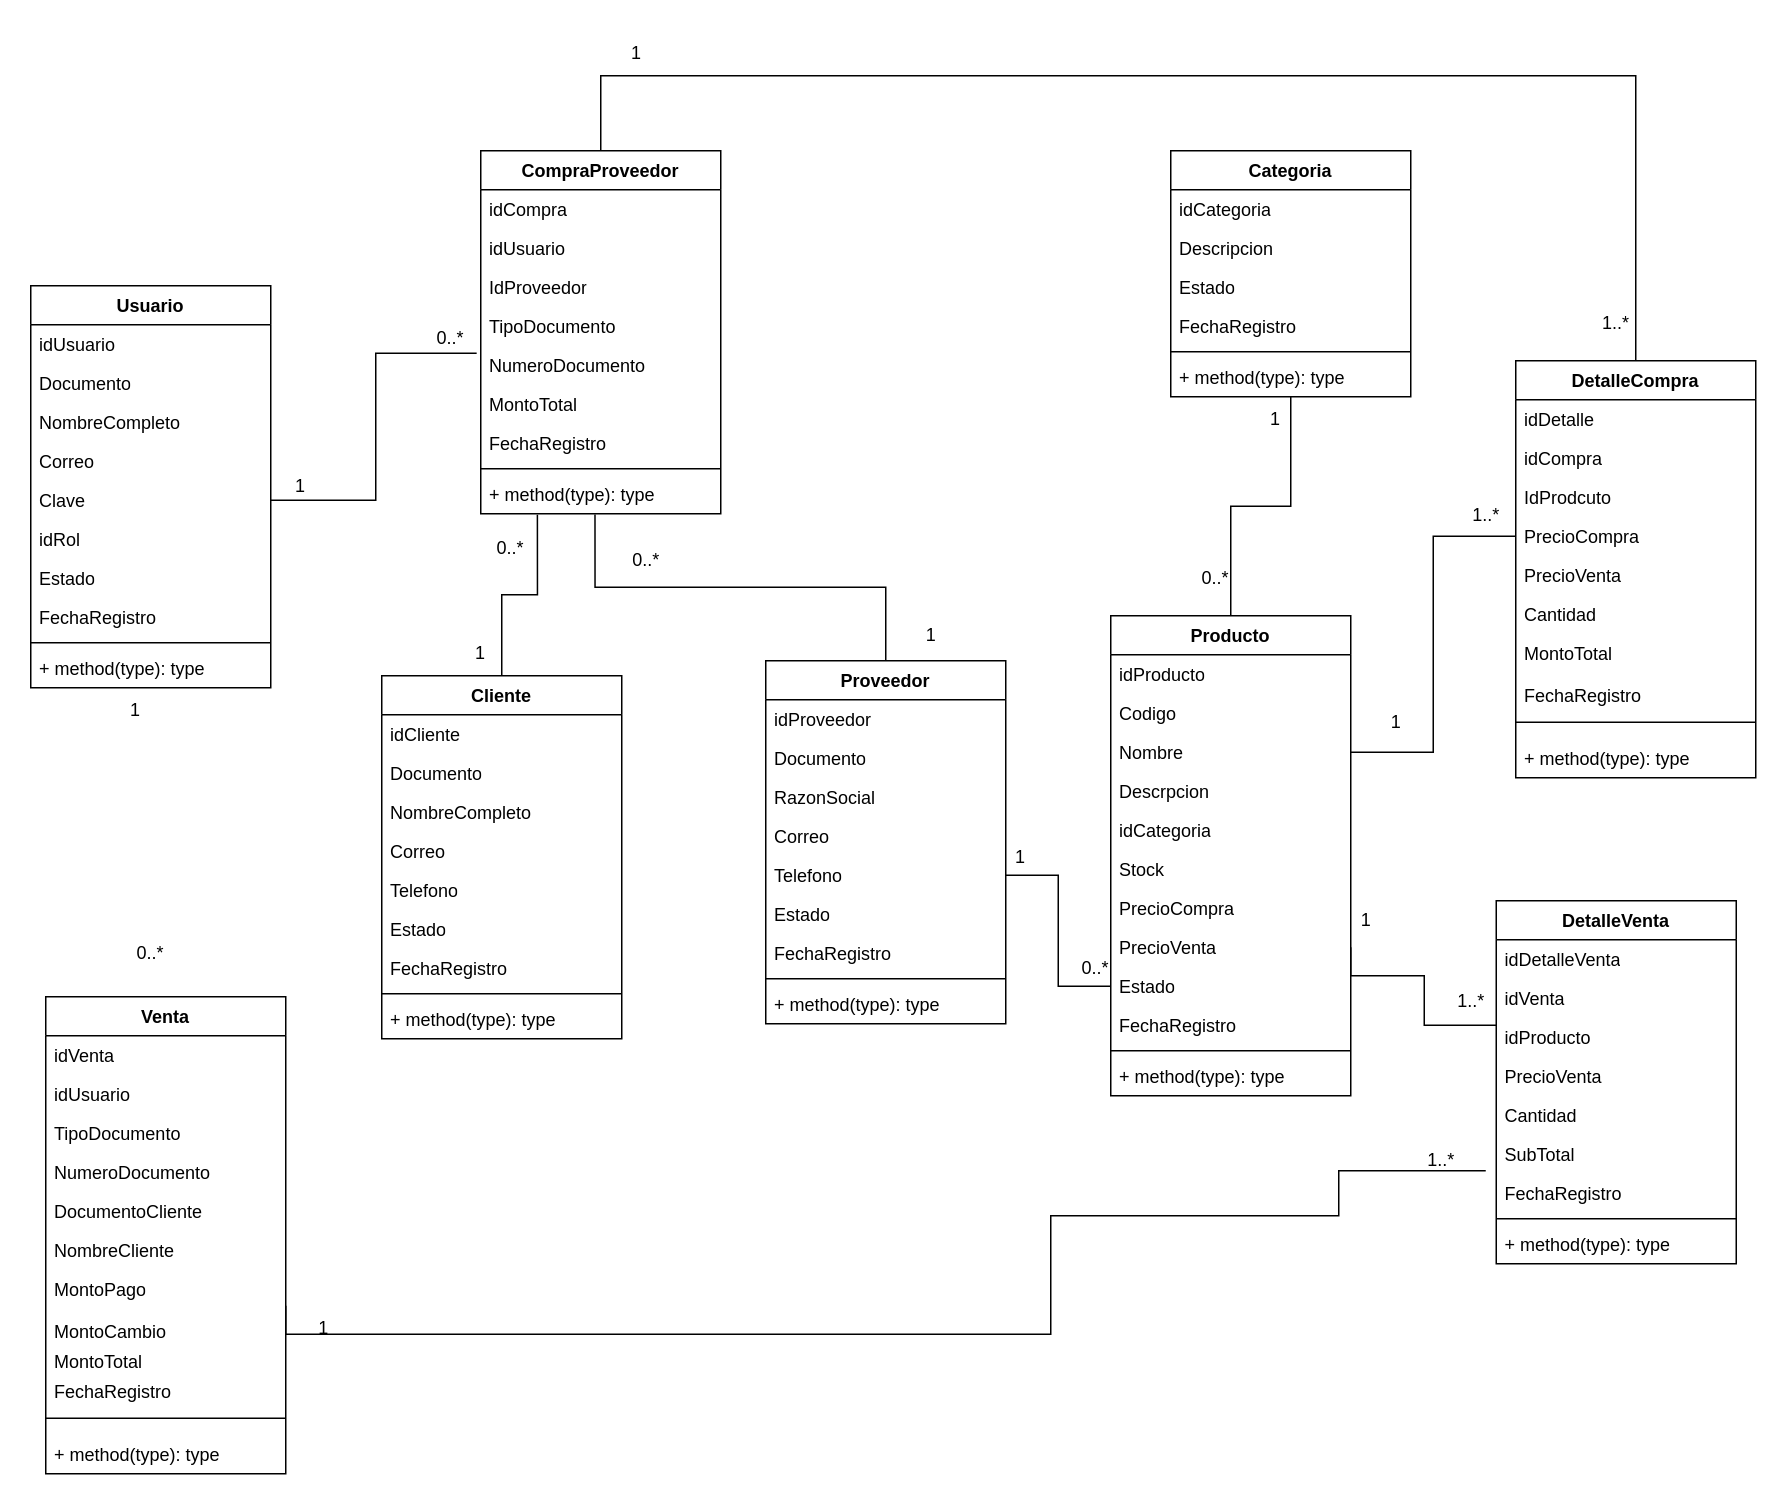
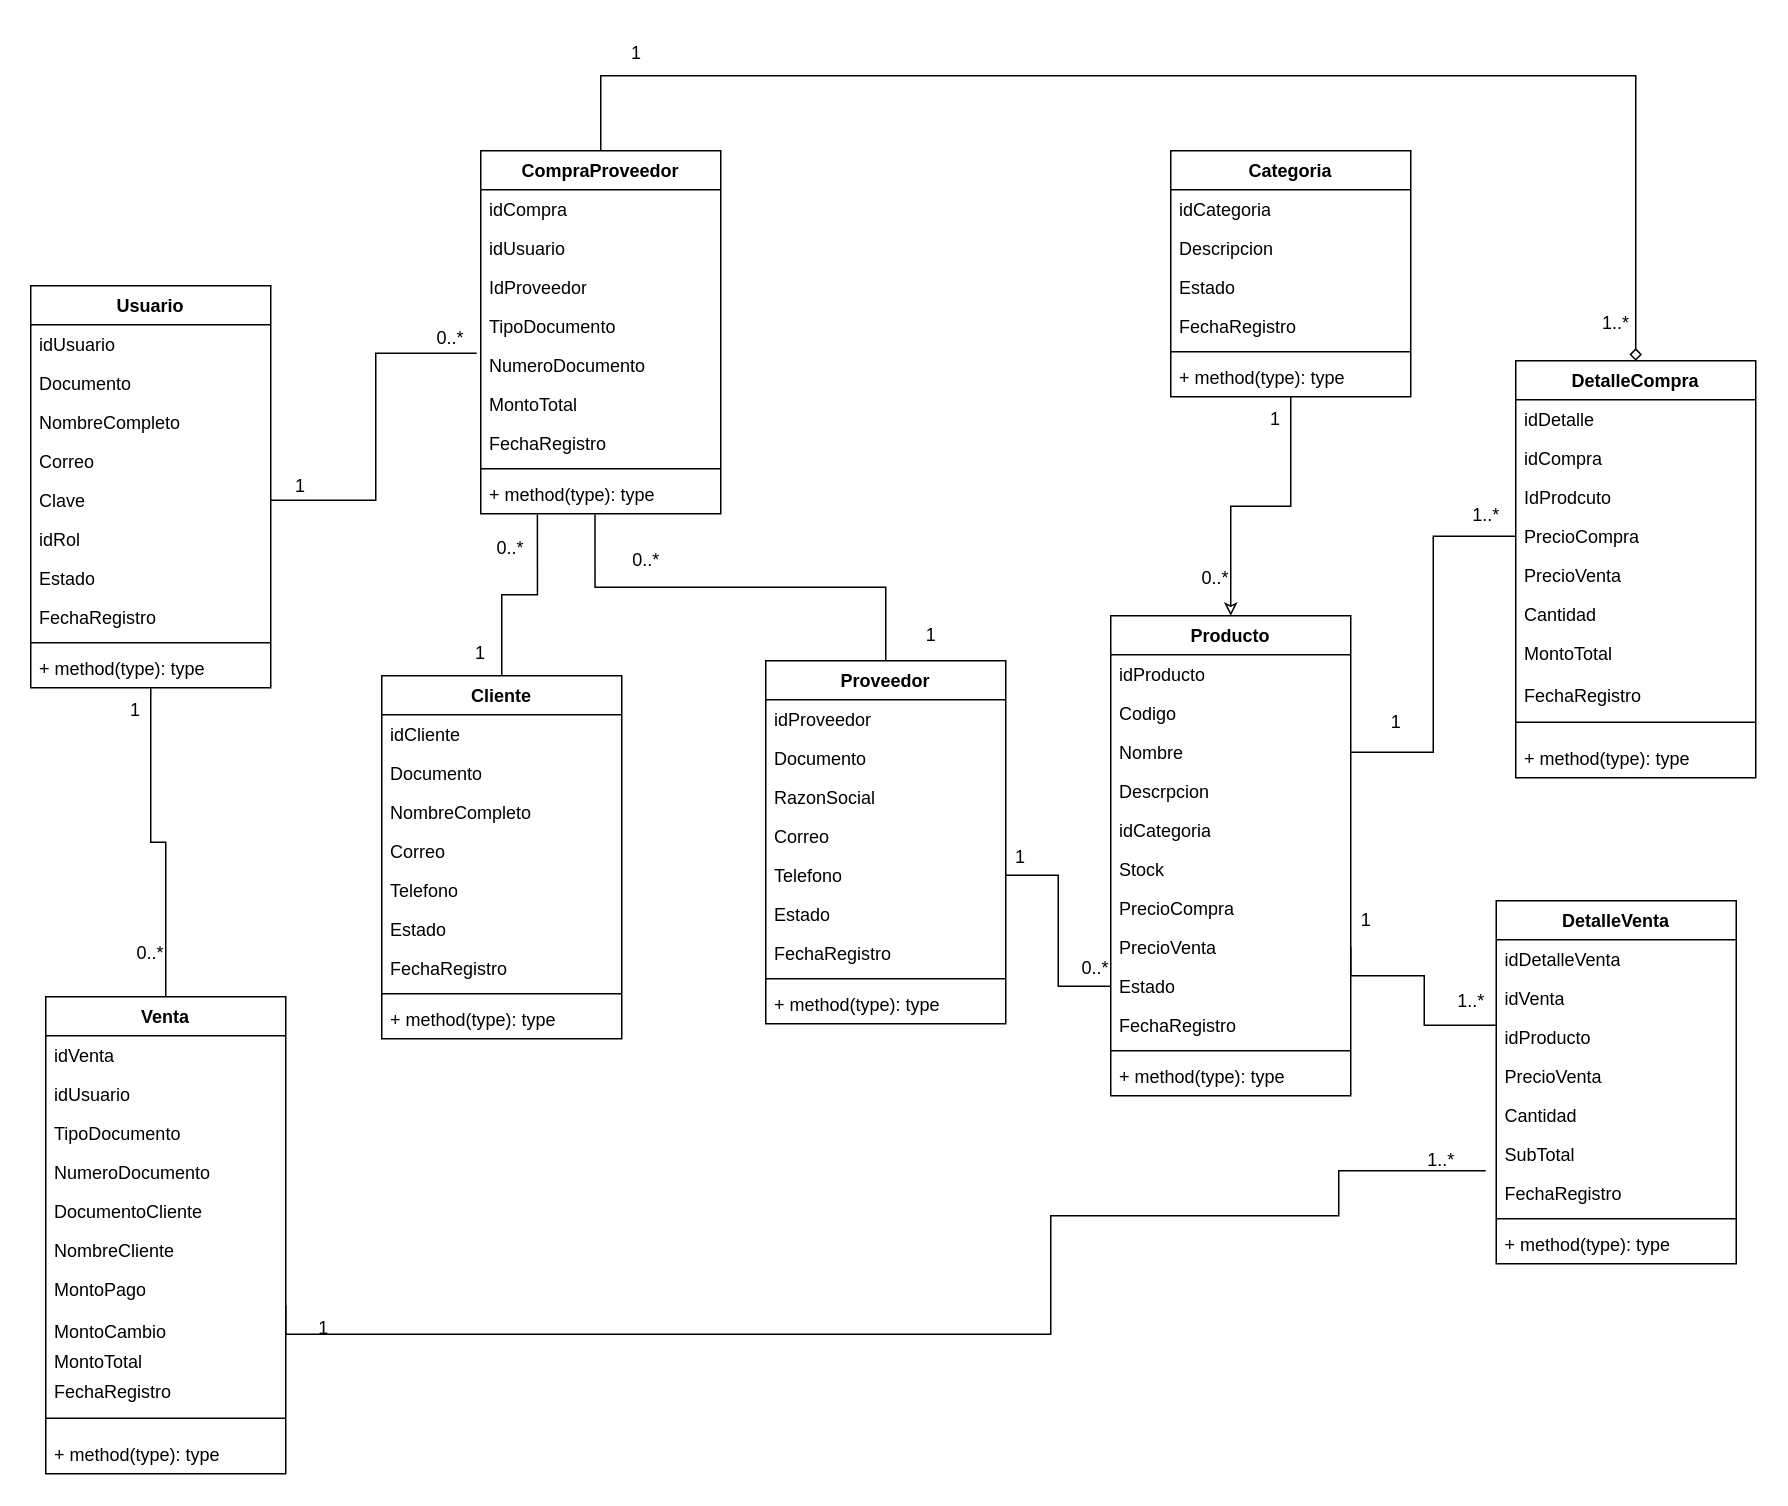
- <mxCell id="34" style="edgeStyle=orthogonalEdgeStyle;rounded=0;orthogonalLoop=1;jettySize=auto;html=1;exitX=0.5;exitY=0;exitDx=0;exitDy=0;entryX=0.5;entryY=0;entryDx=0;entryDy=0;endArrow=none;endFill=0;" edge="1" parent="1" source="35" target="45"><mxGeometry relative="1" as="geometry"><Array as="points"><mxPoint x="400" y="50" /><mxPoint x="1090" y="50" /></Array></mxGeometry></mxCell>
+ <mxCell id="34" style="edgeStyle=orthogonalEdgeStyle;rounded=0;orthogonalLoop=1;jettySize=auto;html=1;exitX=0.5;exitY=0;exitDx=0;exitDy=0;entryX=0.5;entryY=0;entryDx=0;entryDy=0;endArrow=diamond;endFill=0;" edge="1" parent="1" source="35" target="45"><mxGeometry relative="1" as="geometry"><Array as="points"><mxPoint x="400" y="50" /><mxPoint x="1090" y="50" /></Array></mxGeometry></mxCell>
- <mxCell id="56" style="edgeStyle=orthogonalEdgeStyle;rounded=0;orthogonalLoop=1;jettySize=auto;html=1;endArrow=none;endFill=0;" edge="1" parent="1" source="57" target="64"><mxGeometry relative="1" as="geometry" /></mxCell>
+ <mxCell id="56" style="edgeStyle=orthogonalEdgeStyle;rounded=0;orthogonalLoop=1;jettySize=auto;html=1;endArrow=classic;endFill=0;" edge="1" parent="1" source="57" target="64"><mxGeometry relative="1" as="geometry" /></mxCell>
+ <mxCell id="22" style="edgeStyle=orthogonalEdgeStyle;rounded=0;orthogonalLoop=1;jettySize=auto;html=1;entryX=0.5;entryY=0;entryDx=0;entryDy=0;endArrow=none;endFill=0;" edge="1" parent="1" source="23" target="77"><mxGeometry relative="1" as="geometry" /></mxCell>
